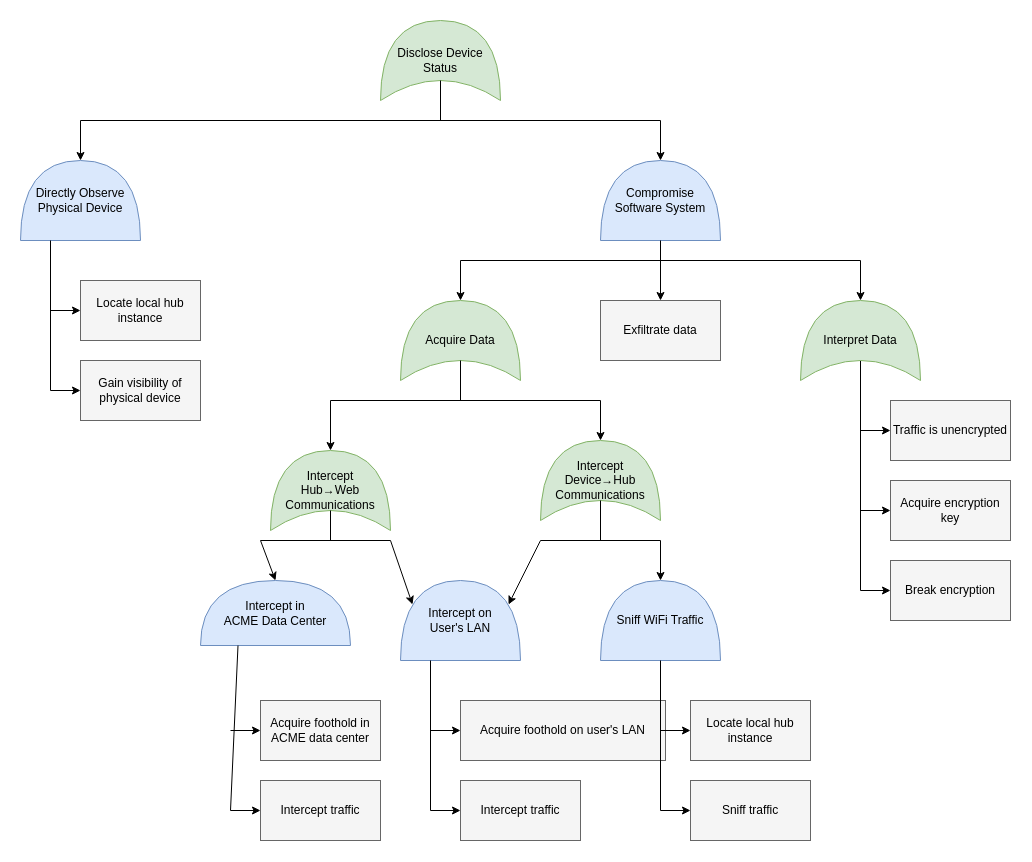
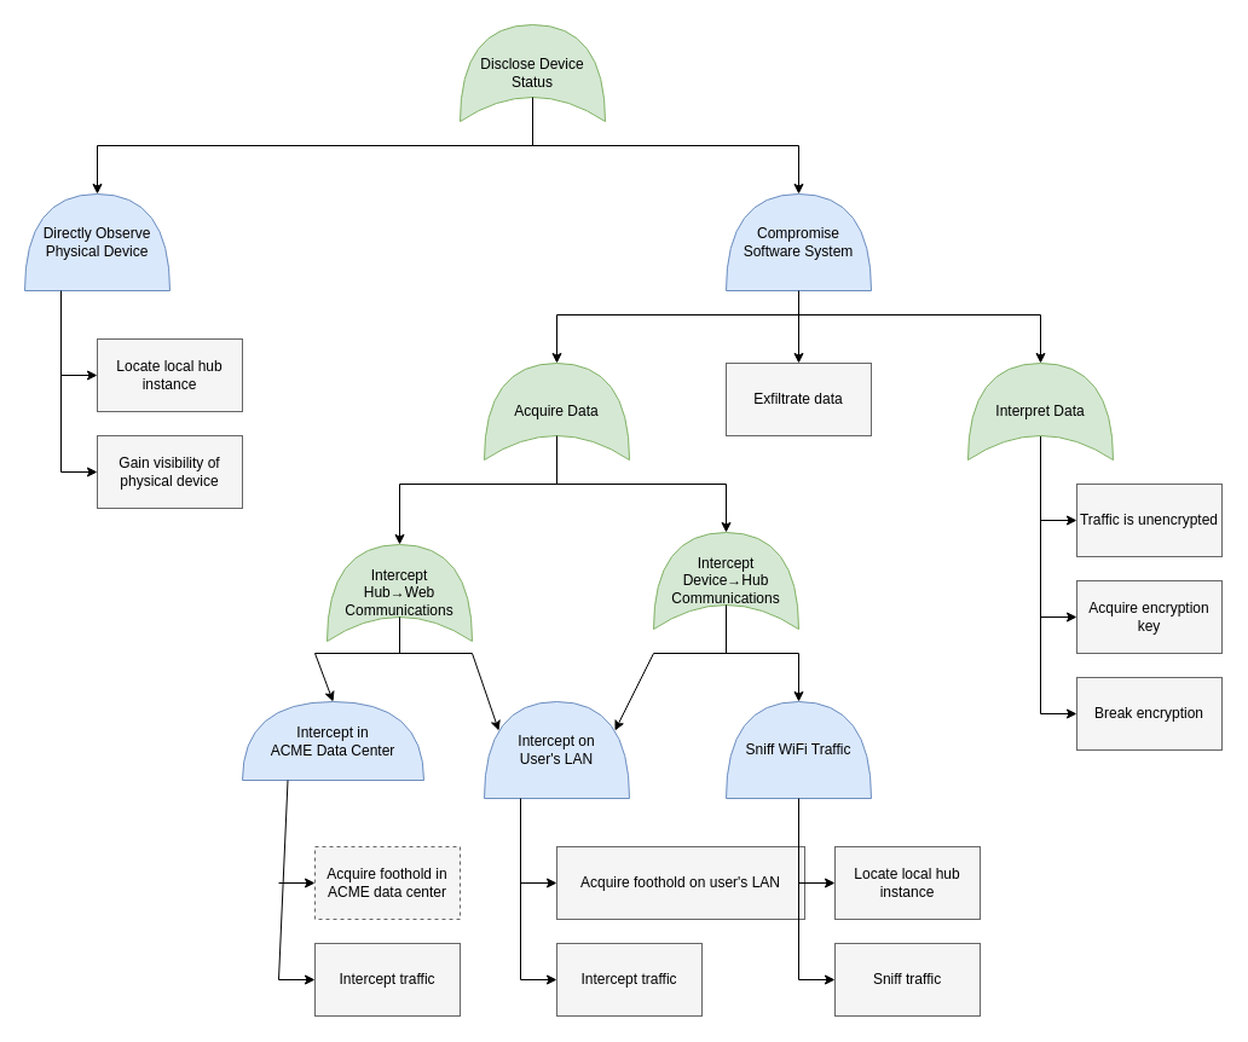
- <mxCell id="30" value="Acquire foothold in ACME data center" style="rounded=0;whiteSpace=wrap;html=1;fillColor=#f5f5f5;strokeColor=#666666;" parent="1" vertex="1"><mxGeometry x="260" y="700" width="120" height="60" as="geometry" /></mxCell>
+ <mxCell id="30" value="Acquire foothold in ACME data center" style="rounded=0;whiteSpace=wrap;html=1;fillColor=#f5f5f5;strokeColor=#666666;dashed=1;" parent="1" vertex="1"><mxGeometry x="260" y="700" width="120" height="60" as="geometry" /></mxCell>
